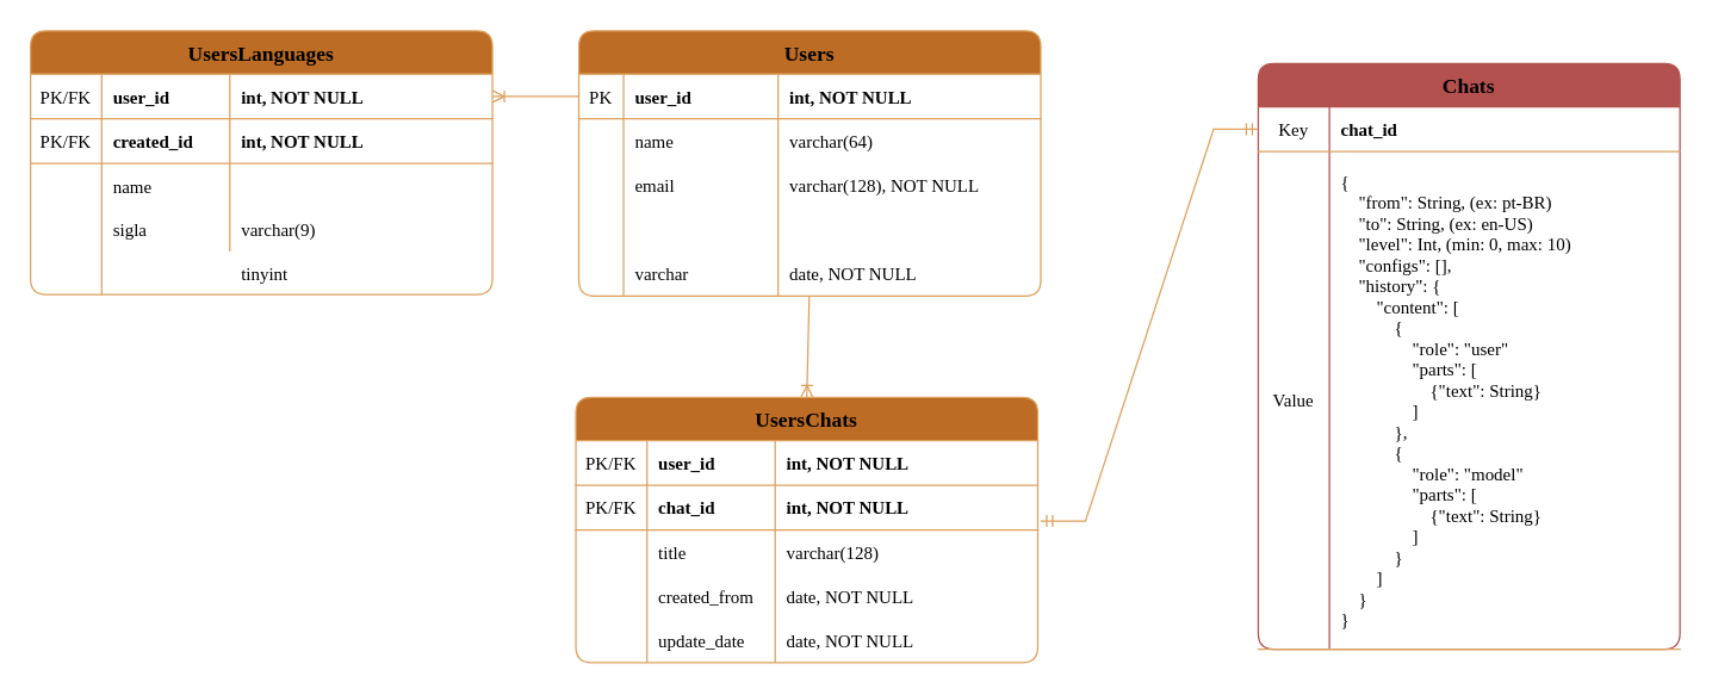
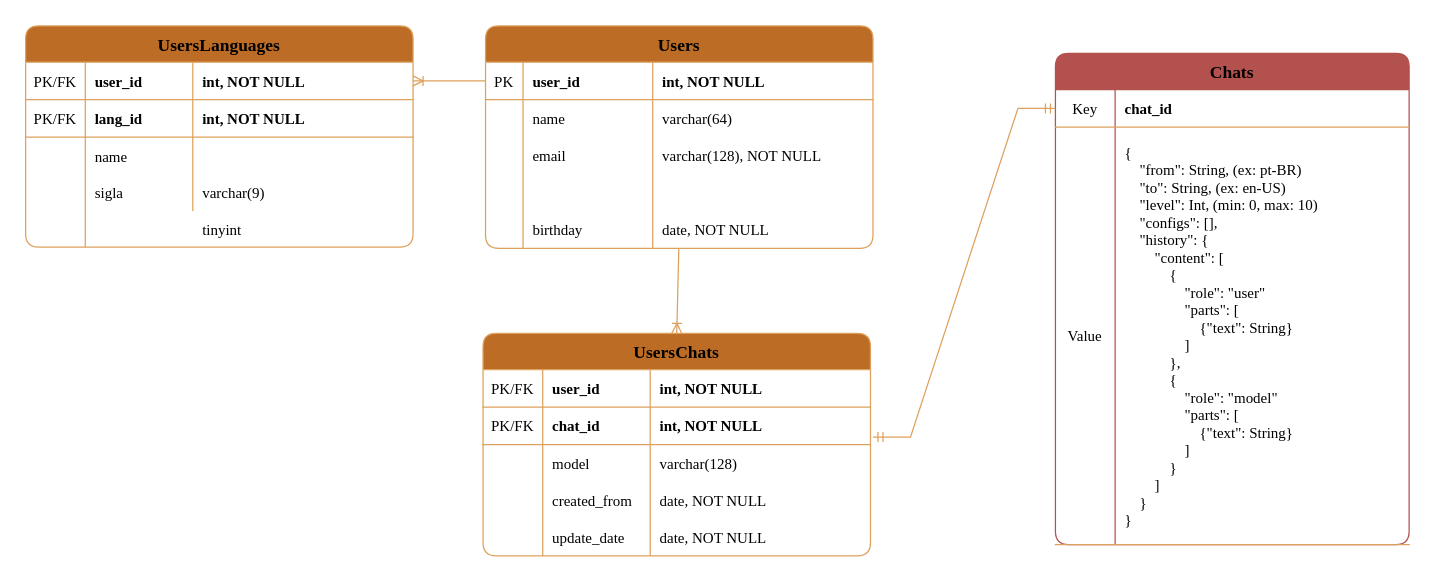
- <mxCell id="60" value="created_id" style="shape=partialRectangle;overflow=hidden;connectable=0;fillColor=none;top=0;left=0;bottom=0;right=0;align=left;spacingLeft=6;fontStyle=1;rounded=1;labelBackgroundColor=none;strokeColor=#DDA15E;fontColor=#000000;fontFamily=Tahoma;fontSize=12;textShadow=0;" vertex="1" parent="58"><mxGeometry x="47.75" width="86" height="30" as="geometry"><mxRectangle width="86" height="30" as="alternateBounds" /></mxGeometry></mxCell>
+ <mxCell id="60" value="lang_id" style="shape=partialRectangle;overflow=hidden;connectable=0;fillColor=none;top=0;left=0;bottom=0;right=0;align=left;spacingLeft=6;fontStyle=1;rounded=1;labelBackgroundColor=none;strokeColor=#DDA15E;fontColor=#000000;fontFamily=Tahoma;fontSize=12;textShadow=0;" vertex="1" parent="58"><mxGeometry x="47.75" width="86" height="30" as="geometry"><mxRectangle width="86" height="30" as="alternateBounds" /></mxGeometry></mxCell>
- <mxCell id="19" value="varchar" style="shape=partialRectangle;overflow=hidden;connectable=0;fillColor=none;top=0;left=0;bottom=0;right=0;align=left;spacingLeft=6;rounded=1;labelBackgroundColor=none;strokeColor=#DDA15E;fontColor=#000000;fontFamily=Tahoma;fontSize=12;fontStyle=0;textShadow=0;" parent="17" vertex="1"><mxGeometry x="30" width="103.75" height="30" as="geometry"><mxRectangle width="103.75" height="30" as="alternateBounds" /></mxGeometry></mxCell>
+ <mxCell id="19" value="birthday" style="shape=partialRectangle;overflow=hidden;connectable=0;fillColor=none;top=0;left=0;bottom=0;right=0;align=left;spacingLeft=6;rounded=1;labelBackgroundColor=none;strokeColor=#DDA15E;fontColor=#000000;fontFamily=Tahoma;fontSize=12;fontStyle=0;textShadow=0;" parent="17" vertex="1"><mxGeometry x="30" width="103.75" height="30" as="geometry"><mxRectangle width="103.75" height="30" as="alternateBounds" /></mxGeometry></mxCell>
- <mxCell id="32" value="title" style="shape=partialRectangle;overflow=hidden;connectable=0;fillColor=none;top=0;left=0;bottom=0;right=0;align=left;spacingLeft=6;rounded=1;labelBackgroundColor=none;strokeColor=#DDA15E;fontColor=#000000;fontFamily=Tahoma;fontSize=12;fontStyle=0;textShadow=0;" parent="30" vertex="1"><mxGeometry x="47.75" width="86" height="30" as="geometry"><mxRectangle width="86" height="30" as="alternateBounds" /></mxGeometry></mxCell>
+ <mxCell id="32" value="model" style="shape=partialRectangle;overflow=hidden;connectable=0;fillColor=none;top=0;left=0;bottom=0;right=0;align=left;spacingLeft=6;rounded=1;labelBackgroundColor=none;strokeColor=#DDA15E;fontColor=#000000;fontFamily=Tahoma;fontSize=12;fontStyle=0;textShadow=0;" parent="30" vertex="1"><mxGeometry x="47.75" width="86" height="30" as="geometry"><mxRectangle width="86" height="30" as="alternateBounds" /></mxGeometry></mxCell>
